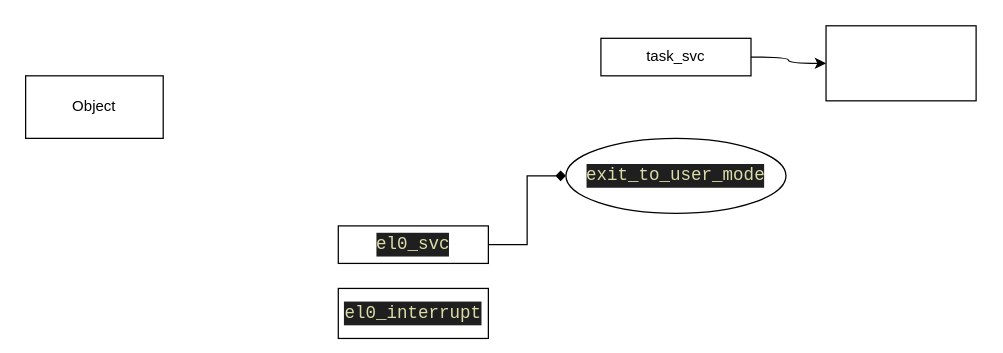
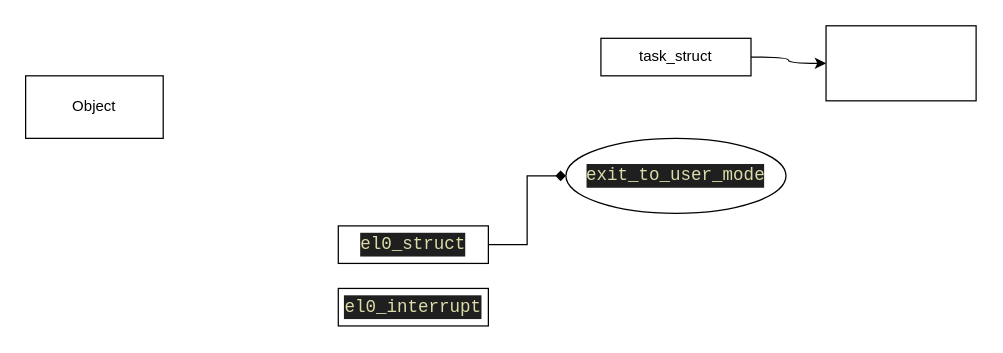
- <mxCell id="3" value="task_svc" style="rounded=0;whiteSpace=wrap;html=1;" parent="1" vertex="1"><mxGeometry x="480" y="30" width="120" height="30" as="geometry" /></mxCell>
+ <mxCell id="3" value="task_struct" style="rounded=0;whiteSpace=wrap;html=1;" parent="1" vertex="1"><mxGeometry x="480" y="30" width="120" height="30" as="geometry" /></mxCell>
- <mxCell id="7" value="&lt;div style=&quot;color: rgb(204, 204, 204); background-color: rgb(31, 31, 31); font-family: Consolas, &amp;quot;Courier New&amp;quot;, monospace; font-size: 14px; line-height: 19px; white-space: pre;&quot;&gt;&lt;span style=&quot;color: #dcdcaa;&quot;&gt;el0_svc&lt;/span&gt;&lt;/div&gt;" style="rounded=0;whiteSpace=wrap;html=1;" vertex="1" parent="1"><mxGeometry x="270" y="180" width="120" height="30" as="geometry" /></mxCell>
+ <mxCell id="7" value="&lt;div style=&quot;color: rgb(204, 204, 204); background-color: rgb(31, 31, 31); font-family: Consolas, &amp;quot;Courier New&amp;quot;, monospace; font-size: 14px; line-height: 19px; white-space: pre;&quot;&gt;&lt;span style=&quot;color: #dcdcaa;&quot;&gt;el0_struct&lt;/span&gt;&lt;/div&gt;" style="rounded=0;whiteSpace=wrap;html=1;" vertex="1" parent="1"><mxGeometry x="270" y="180" width="120" height="30" as="geometry" /></mxCell>
- <mxCell id="8" value="&lt;div style=&quot;color: rgb(204, 204, 204); background-color: rgb(31, 31, 31); font-family: Consolas, &amp;quot;Courier New&amp;quot;, monospace; font-size: 14px; line-height: 19px; white-space: pre;&quot;&gt;&lt;div style=&quot;color: rgb(204, 204, 204); background-color: rgb(31, 31, 31); line-height: 19px;&quot;&gt;&lt;span style=&quot;color: #dcdcaa;&quot;&gt;el0_interrupt&lt;/span&gt;&lt;/div&gt;&lt;/div&gt;" style="rounded=0;whiteSpace=wrap;html=1;" vertex="1" parent="1"><mxGeometry x="270" y="230" width="120" height="40" as="geometry" /></mxCell>
+ <mxCell id="8" value="&lt;div style=&quot;color: rgb(204, 204, 204); background-color: rgb(31, 31, 31); font-family: Consolas, &amp;quot;Courier New&amp;quot;, monospace; font-size: 14px; line-height: 19px; white-space: pre;&quot;&gt;&lt;div style=&quot;color: rgb(204, 204, 204); background-color: rgb(31, 31, 31); line-height: 19px;&quot;&gt;&lt;span style=&quot;color: #dcdcaa;&quot;&gt;el0_interrupt&lt;/span&gt;&lt;/div&gt;&lt;/div&gt;" style="rounded=0;whiteSpace=wrap;html=1;" vertex="1" parent="1"><mxGeometry x="270" y="230" width="120" height="30" as="geometry" /></mxCell>
